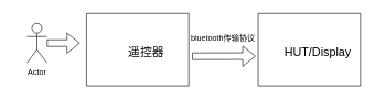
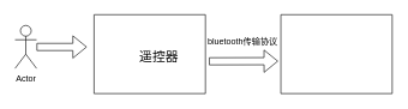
- <mxCell id="2" value="Actor" style="shape=umlActor;verticalLabelPosition=bottom;verticalAlign=top;html=1;outlineConnect=0;" vertex="1" parent="1"><mxGeometry x="40" y="35" width="30" height="60" as="geometry" /></mxCell>
+ <mxCell id="2" value="Actor" style="shape=umlActor;verticalLabelPosition=bottom;verticalAlign=top;html=1;outlineConnect=0;" vertex="1" parent="1"><mxGeometry x="20" y="35" width="30" height="60" as="geometry" /></mxCell>
- <mxCell id="4" value="&lt;span style=&quot;font-size: 18px;&quot;&gt;HUT/Display&lt;/span&gt;" style="text;html=1;align=center;verticalAlign=middle;resizable=0;points=[];autosize=1;strokeColor=none;fillColor=none;" vertex="1" parent="3"><mxGeometry x="30" y="40" width="120" height="40" as="geometry" /></mxCell>
